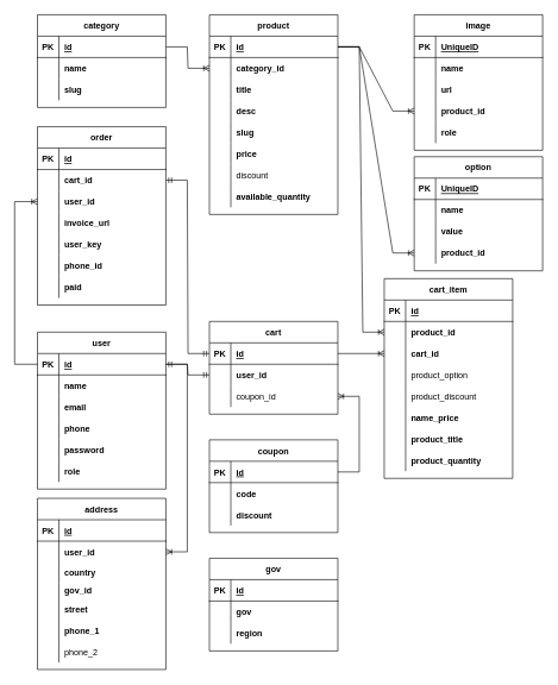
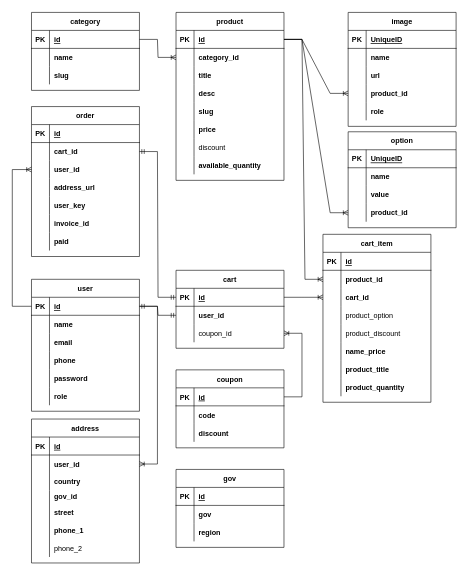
- <mxCell id="140" value="invoice_url" style="shape=partialRectangle;connectable=0;fillColor=none;top=0;left=0;bottom=0;right=0;align=left;spacingLeft=6;overflow=hidden;fontStyle=1" parent="138" vertex="1"><mxGeometry x="30" width="150" height="30" as="geometry"><mxRectangle width="150" height="30" as="alternateBounds" /></mxGeometry></mxCell>
+ <mxCell id="140" value="address_url" style="shape=partialRectangle;connectable=0;fillColor=none;top=0;left=0;bottom=0;right=0;align=left;spacingLeft=6;overflow=hidden;fontStyle=1" parent="138" vertex="1"><mxGeometry x="30" width="150" height="30" as="geometry"><mxRectangle width="150" height="30" as="alternateBounds" /></mxGeometry></mxCell>
- <mxCell id="146" value="phone_id" style="shape=partialRectangle;connectable=0;fillColor=none;top=0;left=0;bottom=0;right=0;align=left;spacingLeft=6;overflow=hidden;fontStyle=1" parent="144" vertex="1"><mxGeometry x="30" width="150" height="30" as="geometry"><mxRectangle width="150" height="30" as="alternateBounds" /></mxGeometry></mxCell>
+ <mxCell id="146" value="invoice_id" style="shape=partialRectangle;connectable=0;fillColor=none;top=0;left=0;bottom=0;right=0;align=left;spacingLeft=6;overflow=hidden;fontStyle=1" parent="144" vertex="1"><mxGeometry x="30" width="150" height="30" as="geometry"><mxRectangle width="150" height="30" as="alternateBounds" /></mxGeometry></mxCell>
